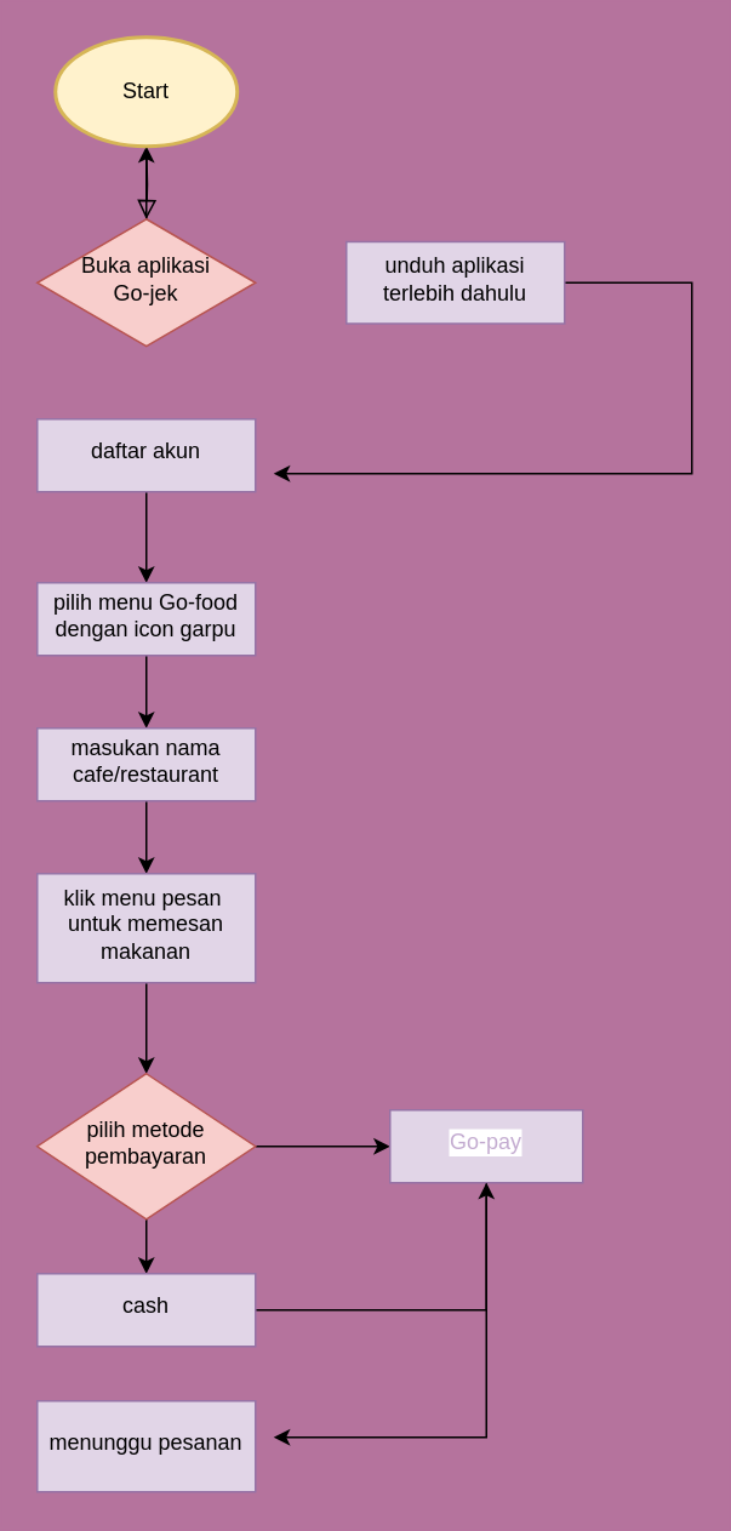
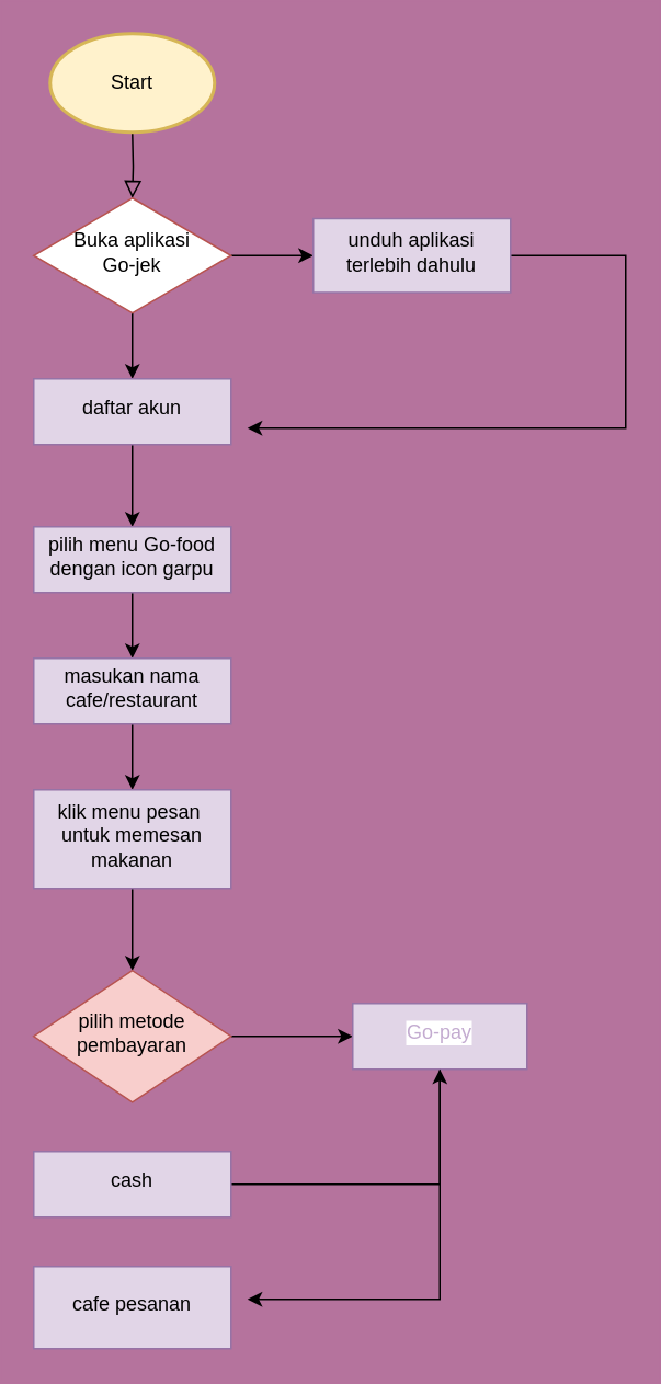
- <mxCell id="3" value="" style="edgeStyle=orthogonalEdgeStyle;rounded=0;orthogonalLoop=1;jettySize=auto;html=1;" edge="1" parent="1" source="5" target="25"><mxGeometry relative="1" as="geometry" /></mxCell>
+ <mxCell id="3" value="" style="edgeStyle=orthogonalEdgeStyle;rounded=0;orthogonalLoop=1;jettySize=auto;html=1;" edge="1" parent="1" source="5" target="9"><mxGeometry relative="1" as="geometry" /></mxCell>
- <mxCell id="5" value="Buka aplikasi&lt;br&gt;Go-jek" style="rhombus;whiteSpace=wrap;html=1;shadow=0;fontFamily=Helvetica;fontSize=12;align=center;strokeWidth=1;spacing=6;spacingTop=-4;fillColor=#f8cecc;strokeColor=#b85450;" parent="1" vertex="1"><mxGeometry x="20" y="120" width="120" height="70" as="geometry" /></mxCell>
+ <mxCell id="5" value="Buka aplikasi&lt;br&gt;Go-jek" style="rhombus;whiteSpace=wrap;html=1;shadow=0;fontFamily=Helvetica;fontSize=12;align=center;strokeWidth=1;spacing=6;spacingTop=-4;fillColor=#ffffff;strokeColor=#b85450;" parent="1" vertex="1"><mxGeometry x="20" y="120" width="120" height="70" as="geometry" /></mxCell>
+ <mxCell id="4" style="edgeStyle=orthogonalEdgeStyle;rounded=0;orthogonalLoop=1;jettySize=auto;html=1;entryX=0;entryY=0.5;entryDx=0;entryDy=0;" edge="1" parent="1" source="5" target="7"><mxGeometry relative="1" as="geometry"><mxPoint x="180" y="160" as="targetPoint" /></mxGeometry></mxCell>
- <mxCell id="18" value="" style="edgeStyle=orthogonalEdgeStyle;rounded=0;orthogonalLoop=1;jettySize=auto;html=1;" edge="1" parent="1" source="19" target="23"><mxGeometry relative="1" as="geometry" /></mxCell>
- <mxCell id="24" value="menunggu pesanan" style="whiteSpace=wrap;html=1;shadow=0;strokeWidth=1;spacing=6;spacingTop=-4;fillColor=#e1d5e7;strokeColor=#9673a6;" vertex="1" parent="1"><mxGeometry x="20" y="770" width="120" height="50" as="geometry" /></mxCell>
+ <mxCell id="24" value="cafe pesanan" style="whiteSpace=wrap;html=1;shadow=0;strokeWidth=1;spacing=6;spacingTop=-4;fillColor=#e1d5e7;strokeColor=#9673a6;" vertex="1" parent="1"><mxGeometry x="20" y="770" width="120" height="50" as="geometry" /></mxCell>
